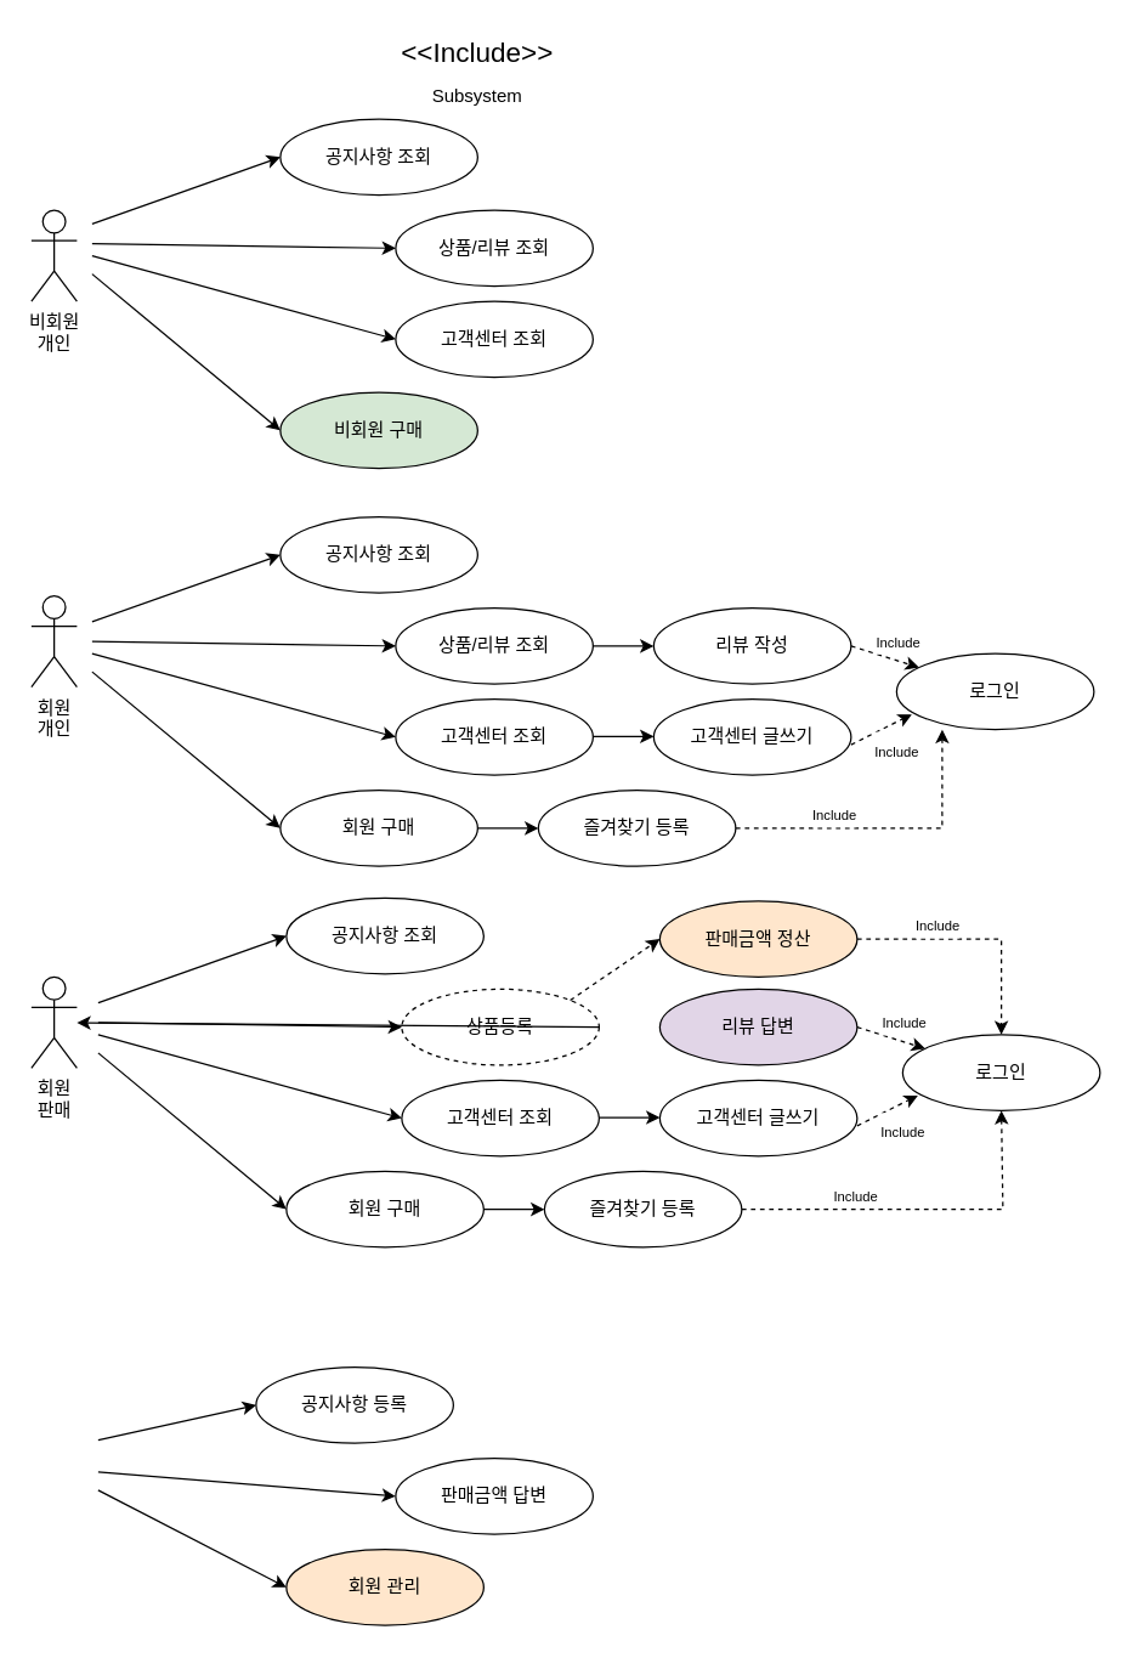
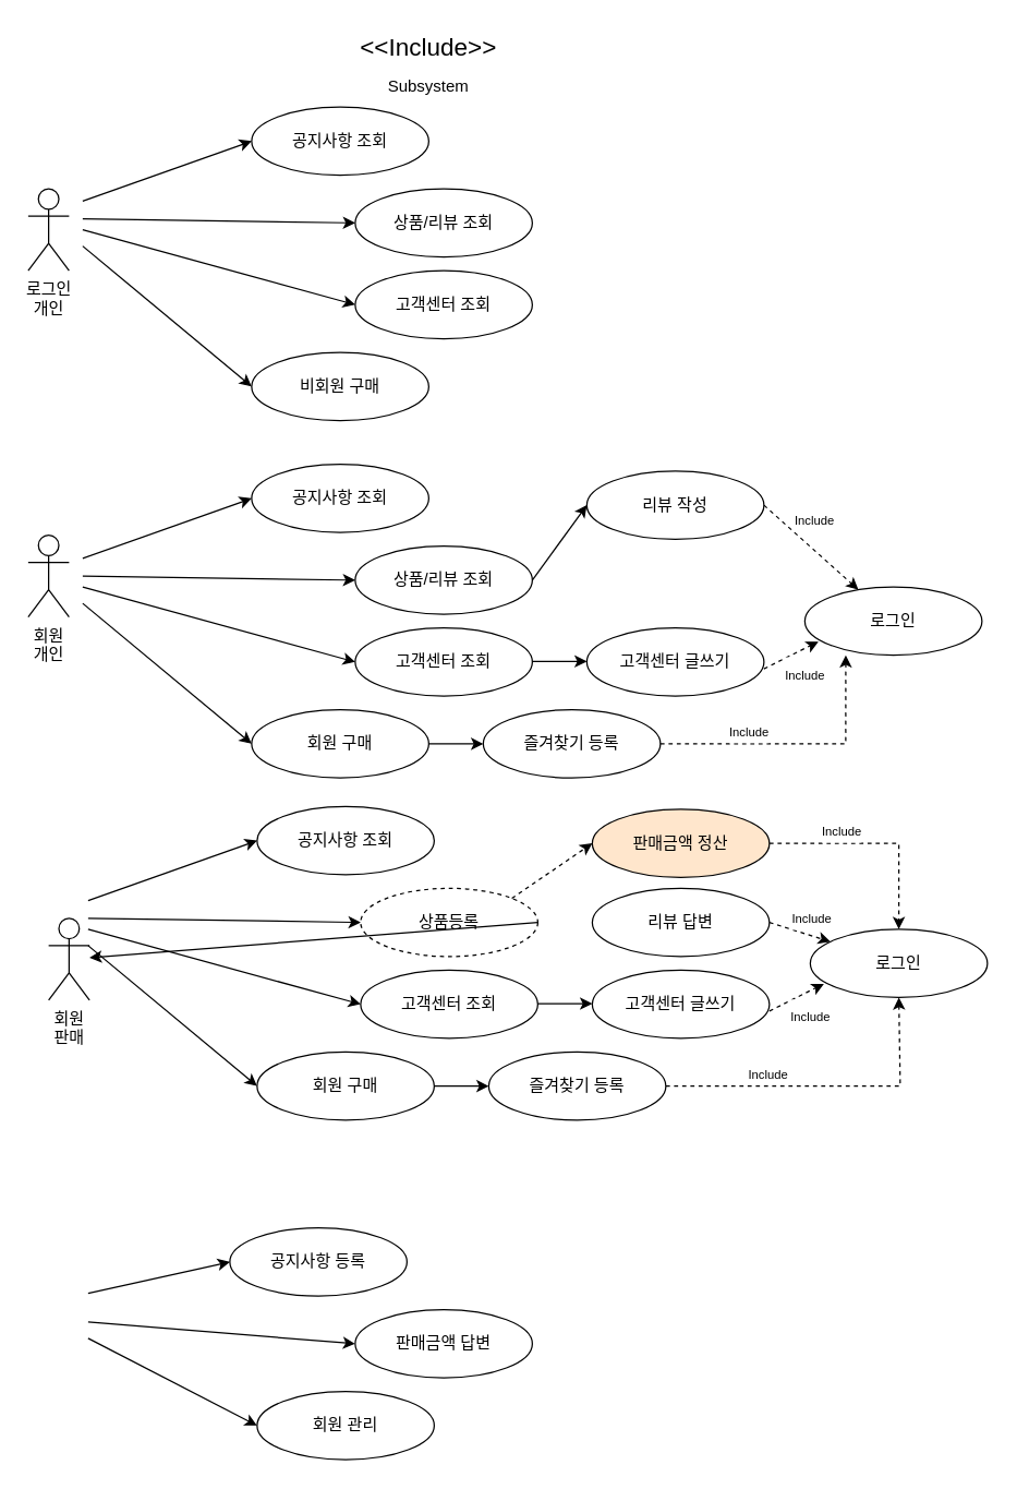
- <mxCell id="2" value="비회원&lt;br&gt;개인" style="shape=umlActor;verticalLabelPosition=bottom;verticalAlign=top;html=1;outlineConnect=0;" vertex="1" parent="1"><mxGeometry x="20" y="138" width="30" height="60" as="geometry" /></mxCell>
+ <mxCell id="2" value="로그인&lt;br&gt;개인" style="shape=umlActor;verticalLabelPosition=bottom;verticalAlign=top;html=1;outlineConnect=0;" vertex="1" parent="1"><mxGeometry x="20" y="138" width="30" height="60" as="geometry" /></mxCell>
- <mxCell id="7" value="비회원 구매" style="ellipse;whiteSpace=wrap;html=1;fillColor=#d5e8d4;" vertex="1" parent="1"><mxGeometry x="184" y="258" width="130" height="50" as="geometry" /></mxCell>
+ <mxCell id="7" value="비회원 구매" style="ellipse;whiteSpace=wrap;html=1;" vertex="1" parent="1"><mxGeometry x="184" y="258" width="130" height="50" as="geometry" /></mxCell>
- <mxCell id="23" value="리뷰 작성" style="ellipse;whiteSpace=wrap;html=1;" vertex="1" parent="1"><mxGeometry x="430" y="400" width="130" height="50" as="geometry" /></mxCell>
+ <mxCell id="23" value="리뷰 작성" style="ellipse;whiteSpace=wrap;html=1;" vertex="1" parent="1"><mxGeometry x="430" y="345" width="130" height="50" as="geometry" /></mxCell>
- <mxCell id="4" value="회원&lt;br&gt;판매" style="shape=umlActor;verticalLabelPosition=bottom;verticalAlign=top;html=1;outlineConnect=0;" vertex="1" parent="1"><mxGeometry x="20" y="643" width="30" height="60" as="geometry" /></mxCell>
+ <mxCell id="4" value="회원&lt;br&gt;판매" style="shape=umlActor;verticalLabelPosition=bottom;verticalAlign=top;html=1;outlineConnect=0;" vertex="1" parent="1"><mxGeometry x="35" y="673" width="30" height="60" as="geometry" /></mxCell>
- <mxCell id="35" value="리뷰 답변" style="ellipse;whiteSpace=wrap;html=1;fillColor=#e1d5e7;" vertex="1" parent="1"><mxGeometry x="434" y="651" width="130" height="50" as="geometry" /></mxCell>
+ <mxCell id="35" value="리뷰 답변" style="ellipse;whiteSpace=wrap;html=1;" vertex="1" parent="1"><mxGeometry x="434" y="651" width="130" height="50" as="geometry" /></mxCell>
- <mxCell id="62" value="회원 관리" style="ellipse;whiteSpace=wrap;html=1;fillColor=#ffe6cc;" vertex="1" parent="1"><mxGeometry x="188" y="1020" width="130" height="50" as="geometry" /></mxCell>
+ <mxCell id="62" value="회원 관리" style="ellipse;whiteSpace=wrap;html=1;" vertex="1" parent="1"><mxGeometry x="188" y="1020" width="130" height="50" as="geometry" /></mxCell>
